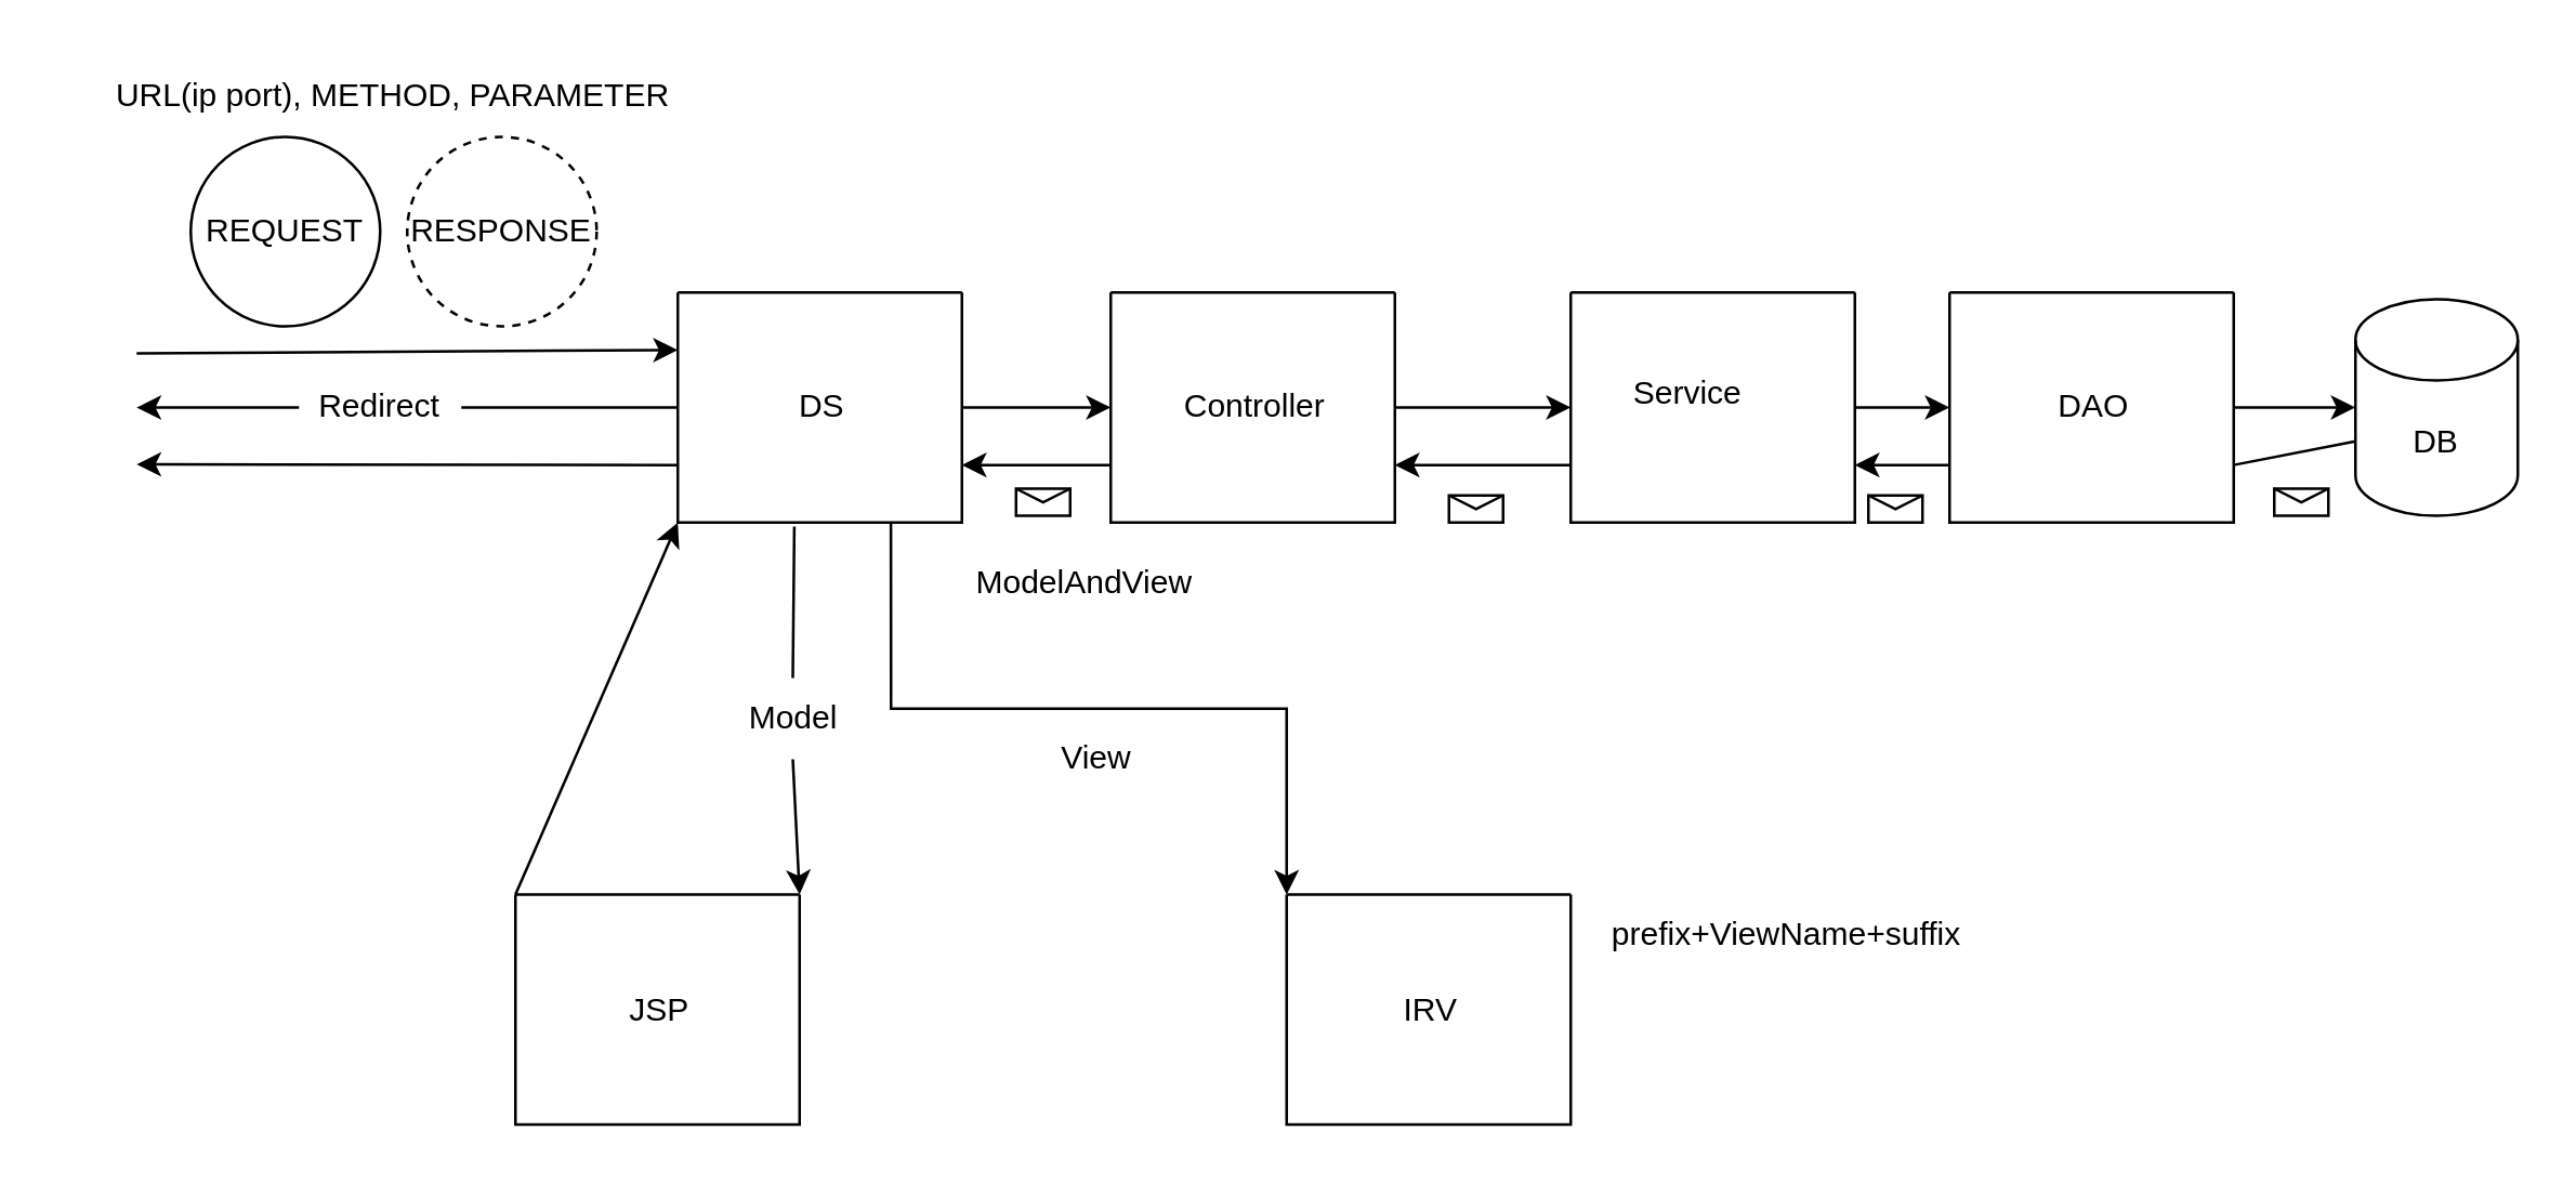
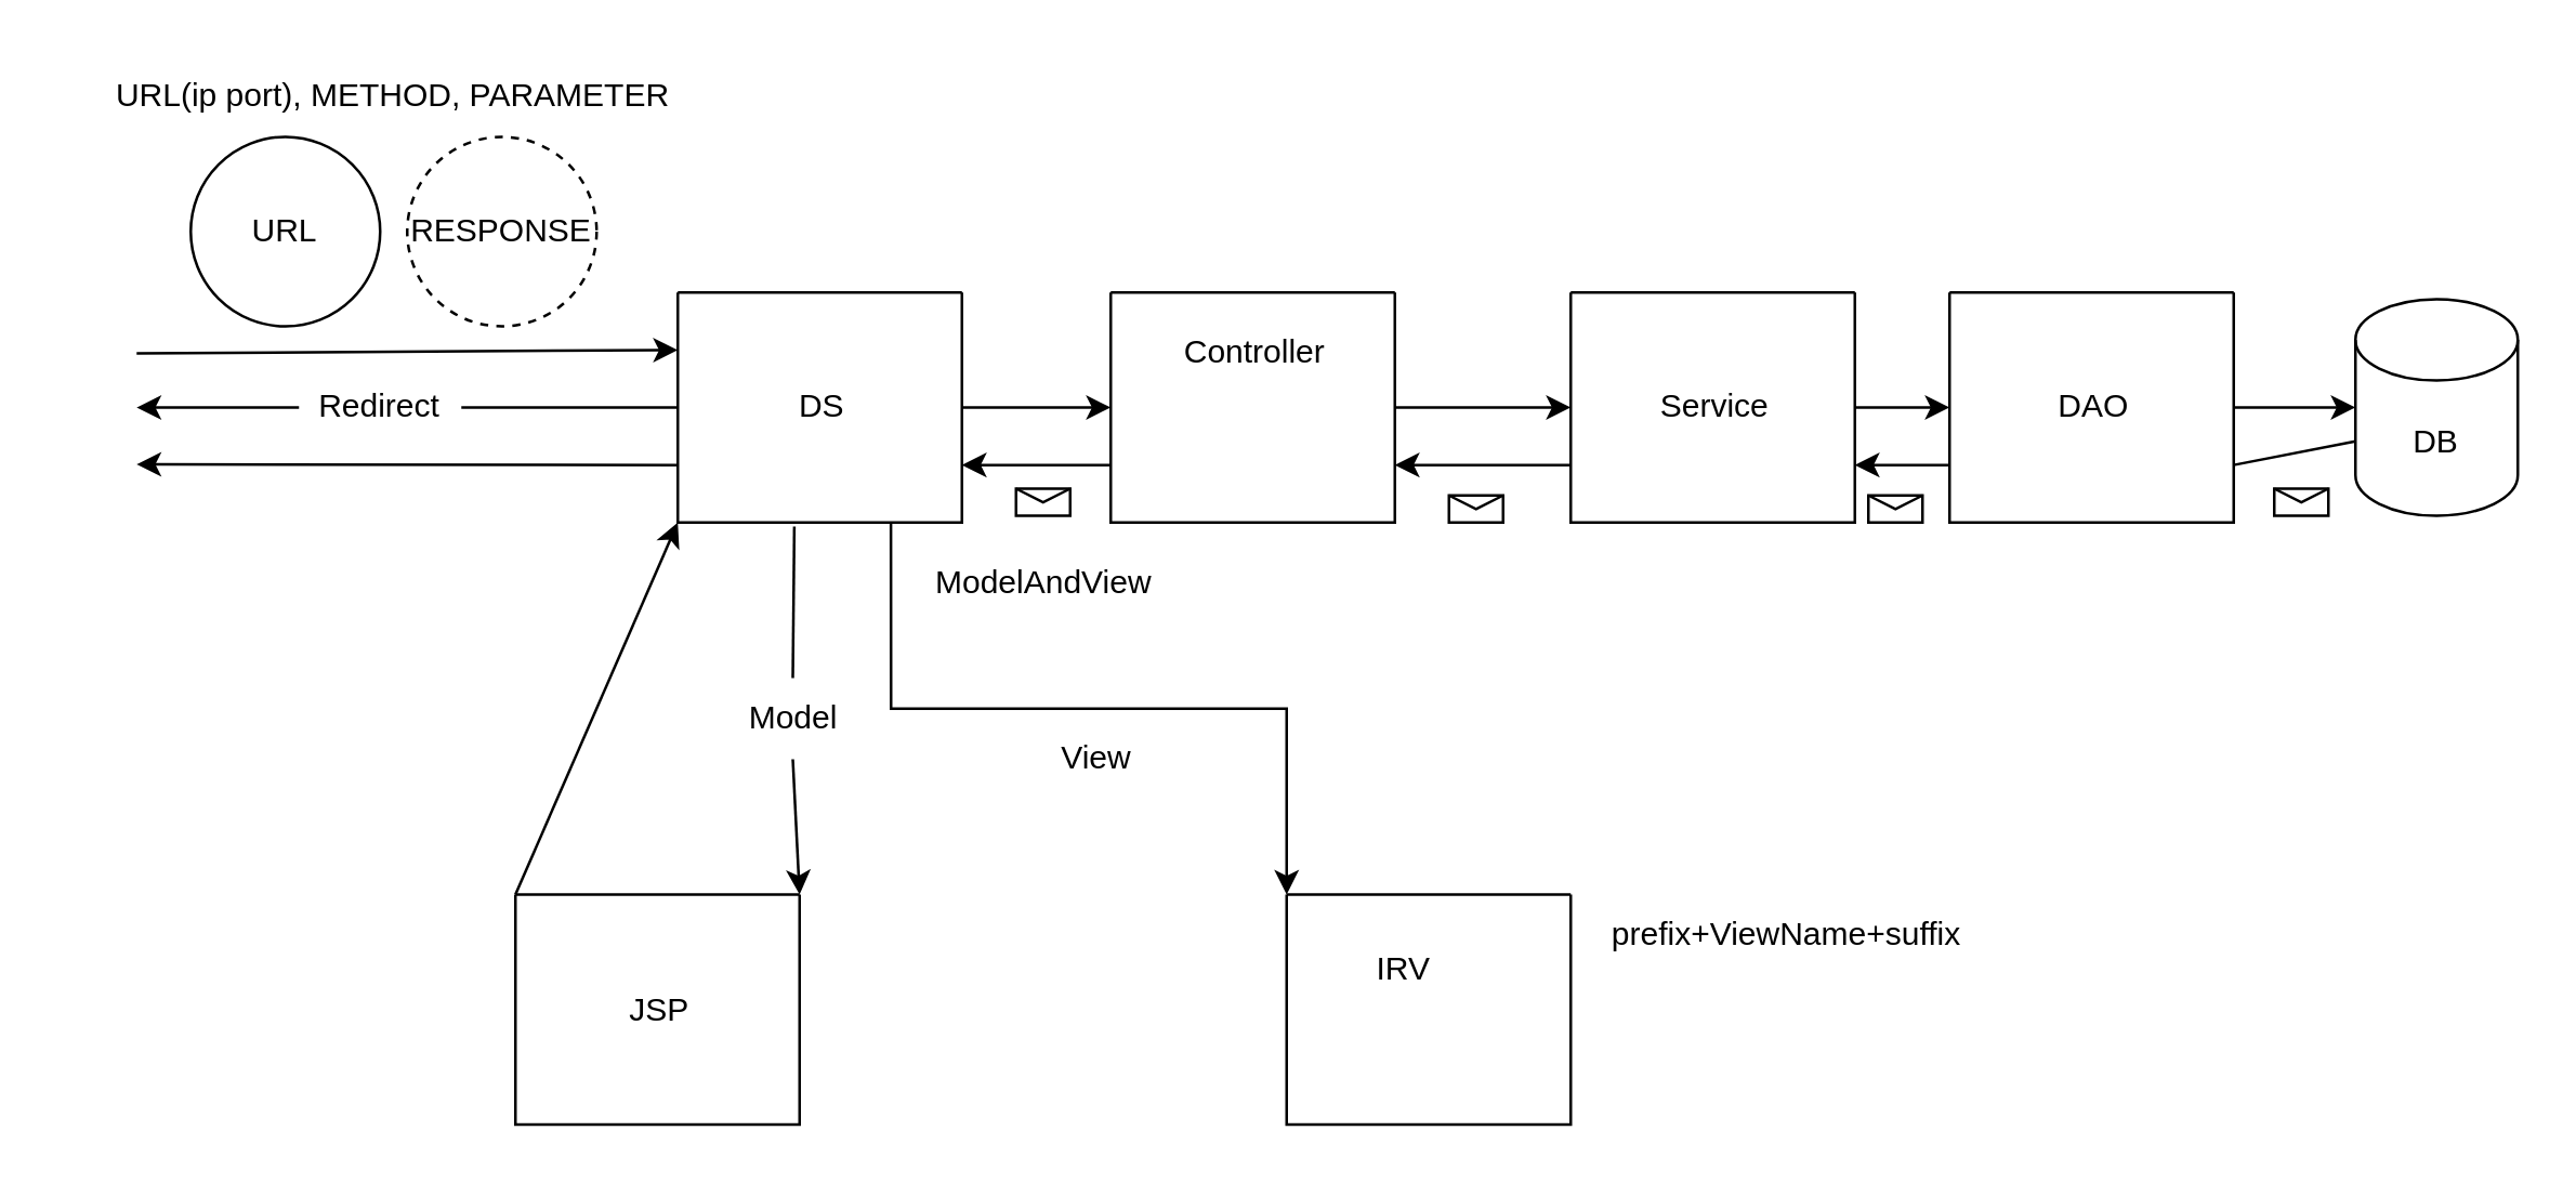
- <mxCell id="37" value="REQUEST" style="ellipse;whiteSpace=wrap;html=1;aspect=fixed;" parent="1" vertex="1"><mxGeometry x="70" y="50" width="70" height="70" as="geometry" /></mxCell>
+ <mxCell id="37" value="URL" style="ellipse;whiteSpace=wrap;html=1;aspect=fixed;" parent="1" vertex="1"><mxGeometry x="70" y="50" width="70" height="70" as="geometry" /></mxCell>
- <mxCell id="6" value="Service" style="text;html=1;align=center;verticalAlign=middle;resizable=0;points=[];autosize=1;strokeColor=none;fillColor=none;" parent="5" vertex="1"><mxGeometry x="12.5" y="22.5" width="60" height="30" as="geometry" /></mxCell>
+ <mxCell id="6" value="Service" style="text;html=1;align=center;verticalAlign=middle;resizable=0;points=[];autosize=1;strokeColor=none;fillColor=none;" parent="5" vertex="1"><mxGeometry x="22.5" y="27.5" width="60" height="30" as="geometry" /></mxCell>
- <mxCell id="8" value="Controller" style="text;html=1;align=center;verticalAlign=middle;resizable=0;points=[];autosize=1;strokeColor=none;fillColor=none;" parent="7" vertex="1"><mxGeometry x="12.5" y="27.5" width="80" height="30" as="geometry" /></mxCell>
+ <mxCell id="8" value="Controller" style="text;html=1;align=center;verticalAlign=middle;resizable=0;points=[];autosize=1;strokeColor=none;fillColor=none;" parent="7" vertex="1"><mxGeometry x="12.5" y="7.5" width="80" height="30" as="geometry" /></mxCell>
- <mxCell id="27" value="ModelAndView" style="text;html=1;align=center;verticalAlign=middle;resizable=0;points=[];autosize=1;strokeColor=none;fillColor=none;" parent="1" vertex="1"><mxGeometry x="350" y="200" width="100" height="30" as="geometry" /></mxCell>
+ <mxCell id="27" value="ModelAndView" style="text;html=1;align=center;verticalAlign=middle;resizable=0;points=[];autosize=1;strokeColor=none;fillColor=none;" parent="1" vertex="1"><mxGeometry x="335" y="200" width="100" height="30" as="geometry" /></mxCell>
- <mxCell id="15" value="IRV" style="text;html=1;align=center;verticalAlign=middle;resizable=0;points=[];autosize=1;strokeColor=none;fillColor=none;" parent="14" vertex="1"><mxGeometry x="32.5" y="27.5" width="40" height="30" as="geometry" /></mxCell>
+ <mxCell id="15" value="IRV" style="text;html=1;align=center;verticalAlign=middle;resizable=0;points=[];autosize=1;strokeColor=none;fillColor=none;" parent="14" vertex="1"><mxGeometry x="22.5" y="12.5" width="40" height="30" as="geometry" /></mxCell>
